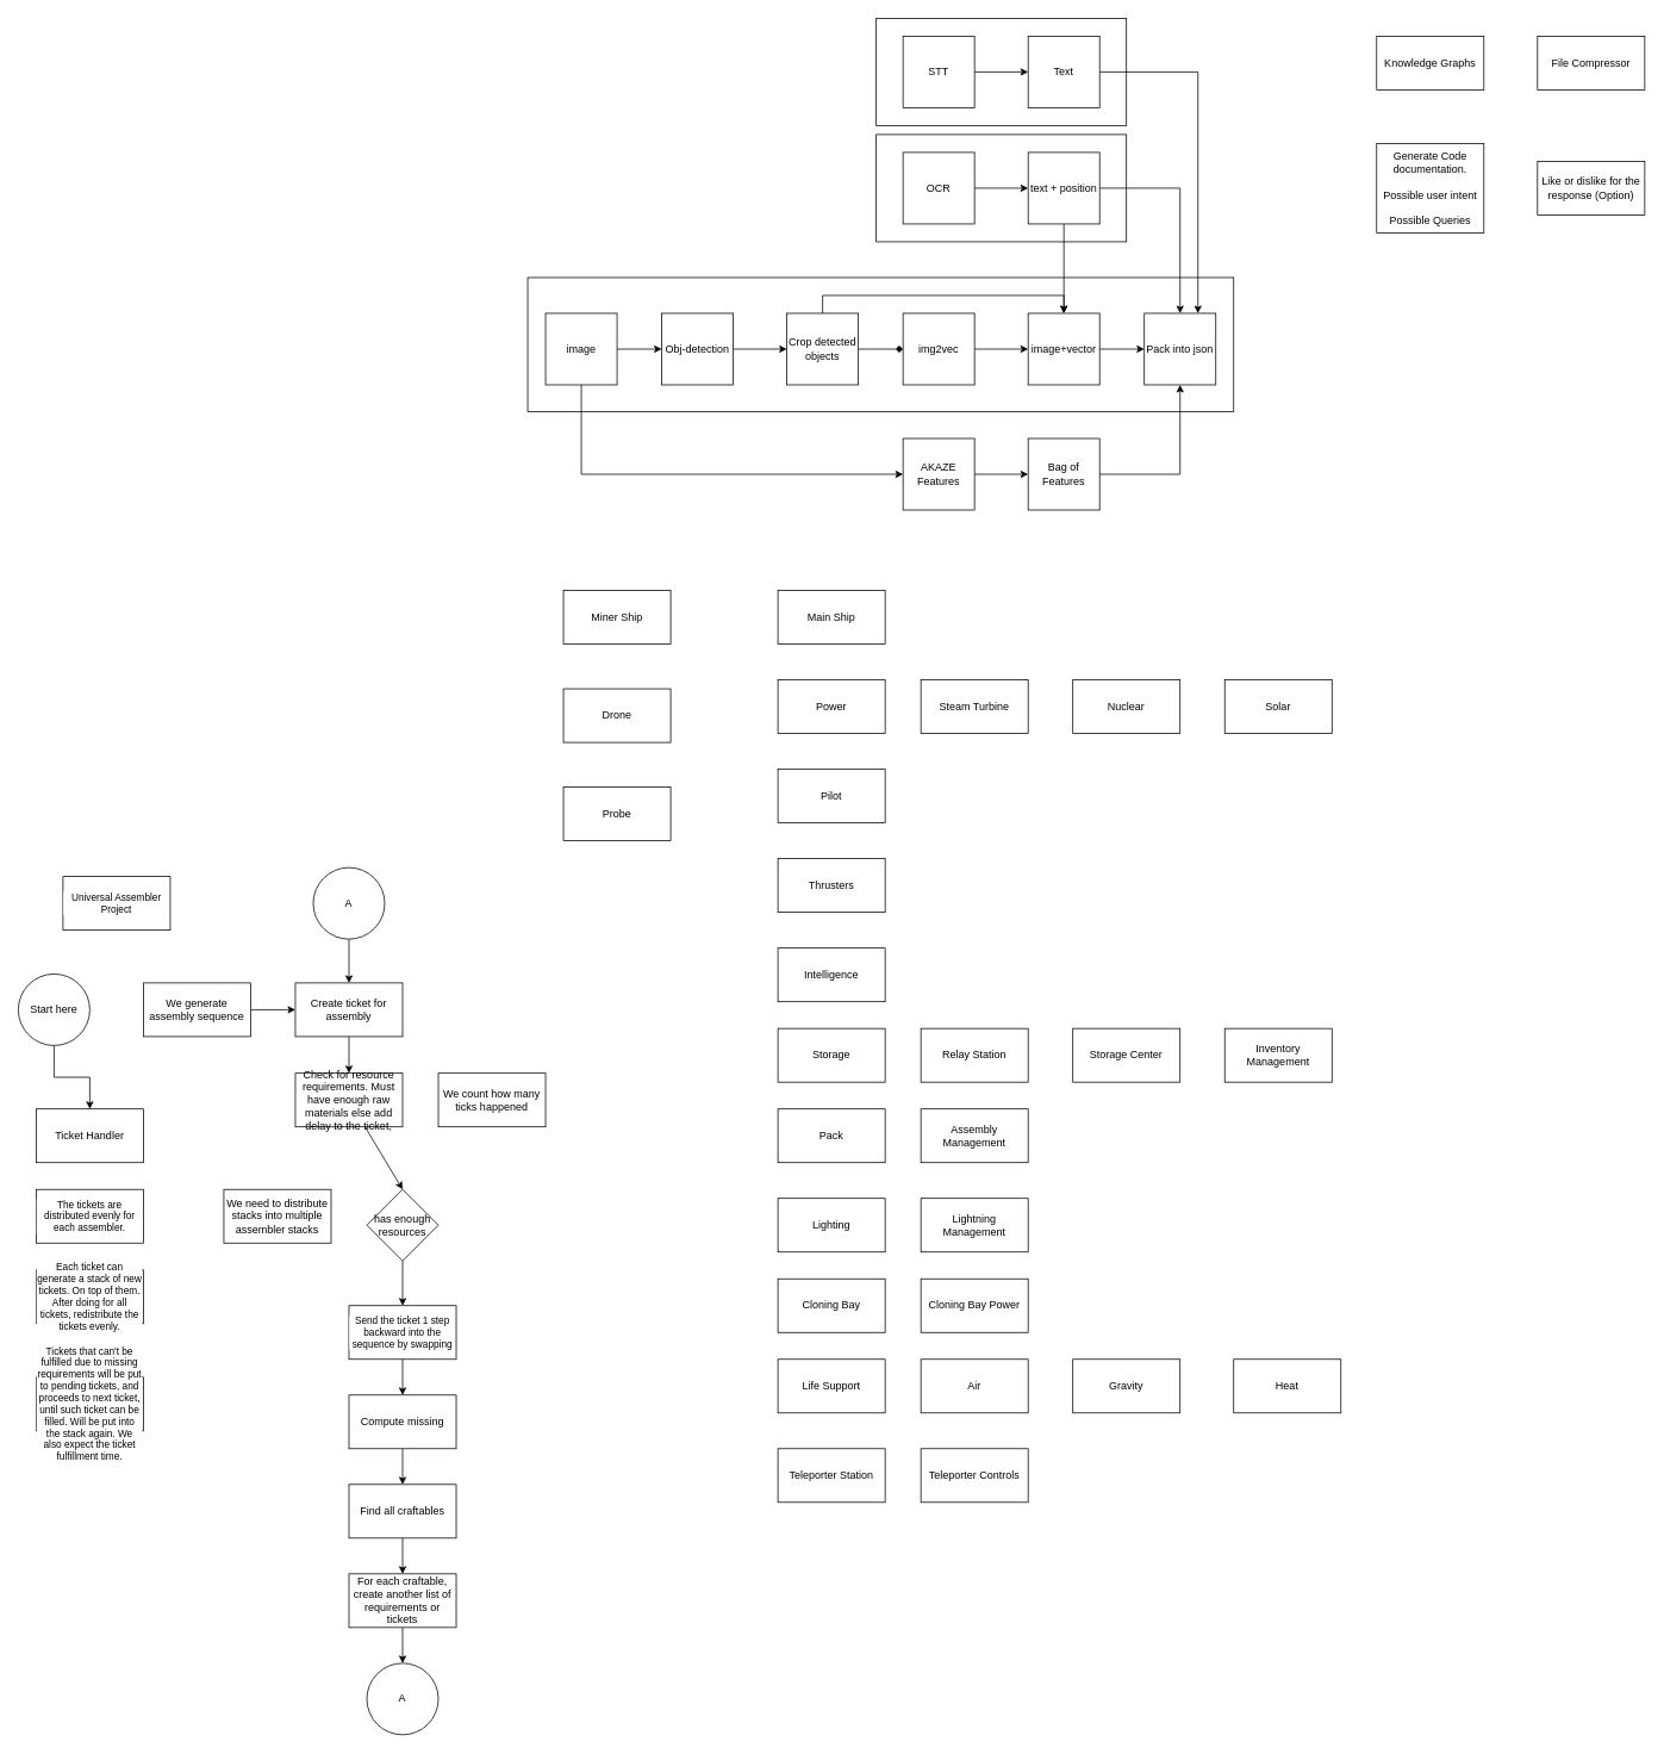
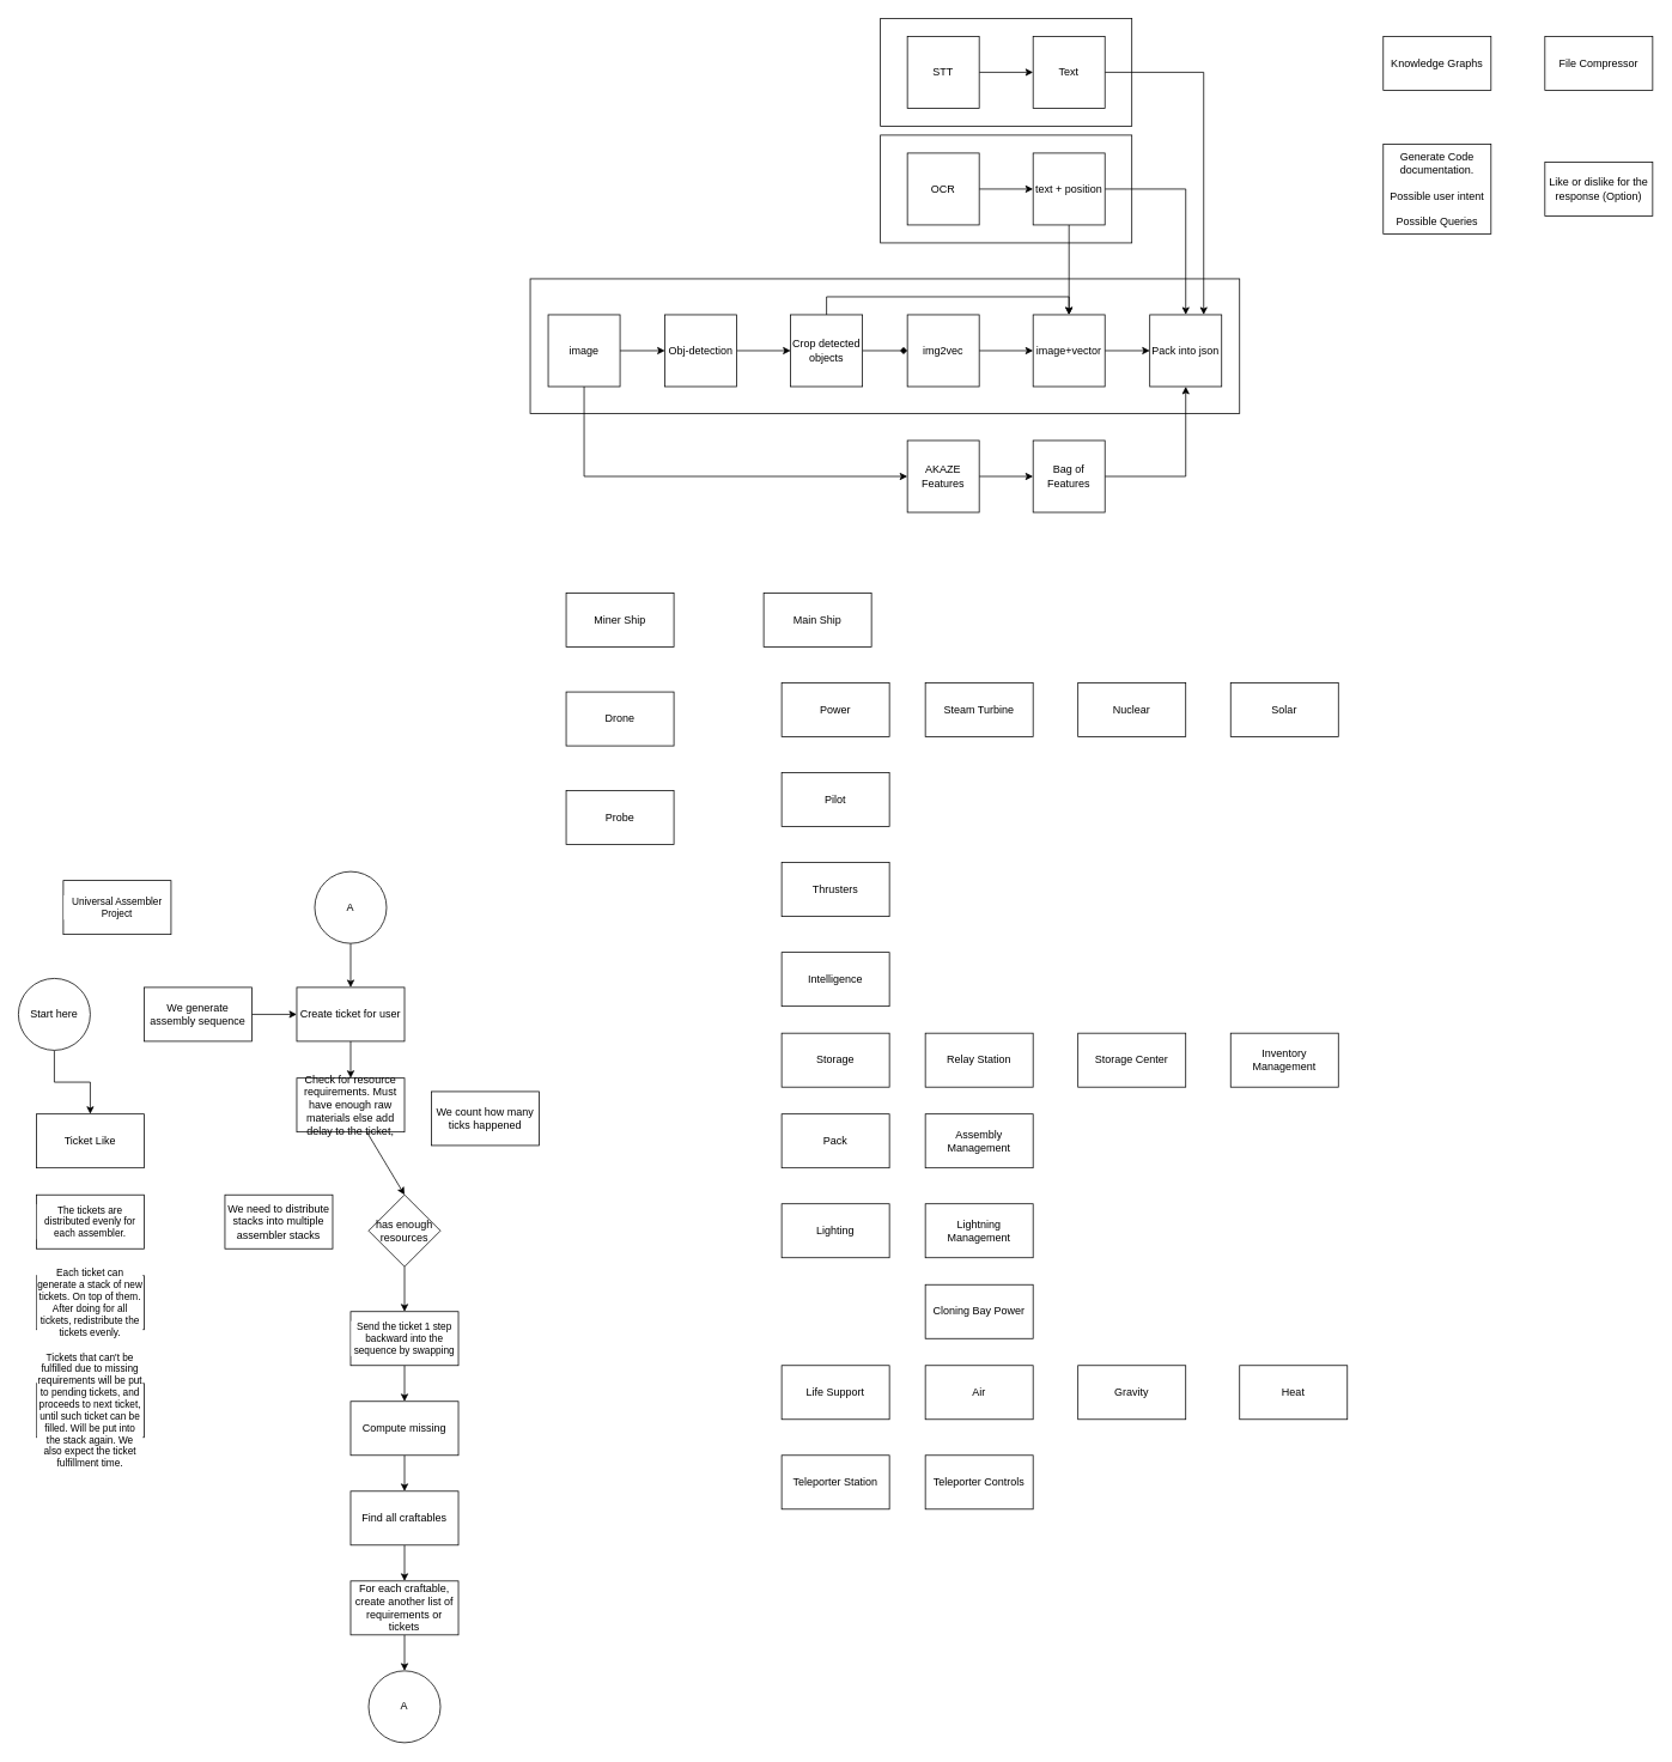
- <mxCell id="35" value="Main Ship" style="rounded=0;whiteSpace=wrap;html=1;" parent="1" vertex="1"><mxGeometry x="870" y="660" width="120" height="60" as="geometry" /></mxCell>
+ <mxCell id="35" value="Main Ship" style="rounded=0;whiteSpace=wrap;html=1;" parent="1" vertex="1"><mxGeometry x="850" y="660" width="120" height="60" as="geometry" /></mxCell>
- <mxCell id="74" value="Create ticket for assembly" style="rounded=0;whiteSpace=wrap;html=1;" vertex="1" parent="1"><mxGeometry x="330" y="1099" width="120" height="60" as="geometry" /></mxCell>
+ <mxCell id="74" value="Create ticket for user" style="rounded=0;whiteSpace=wrap;html=1;" vertex="1" parent="1"><mxGeometry x="330" y="1099" width="120" height="60" as="geometry" /></mxCell>
- <mxCell id="82" value="We count how many ticks happened" style="rounded=0;whiteSpace=wrap;html=1;" vertex="1" parent="1"><mxGeometry x="490" y="1200" width="120" height="60" as="geometry" /></mxCell>
+ <mxCell id="82" value="We count how many ticks happened" style="rounded=0;whiteSpace=wrap;html=1;" vertex="1" parent="1"><mxGeometry x="480" y="1215" width="120" height="60" as="geometry" /></mxCell>
- <mxCell id="83" value="Ticket Handler" style="rounded=0;whiteSpace=wrap;html=1;" vertex="1" parent="1"><mxGeometry x="40" y="1240" width="120" height="60" as="geometry" /></mxCell>
+ <mxCell id="83" value="Ticket Like" style="rounded=0;whiteSpace=wrap;html=1;" vertex="1" parent="1"><mxGeometry x="40" y="1240" width="120" height="60" as="geometry" /></mxCell>
- <mxCell id="43" value="Cloning Bay" style="rounded=0;whiteSpace=wrap;html=1;" parent="1" vertex="1"><mxGeometry x="870" y="1430" width="120" height="60" as="geometry" /></mxCell>
